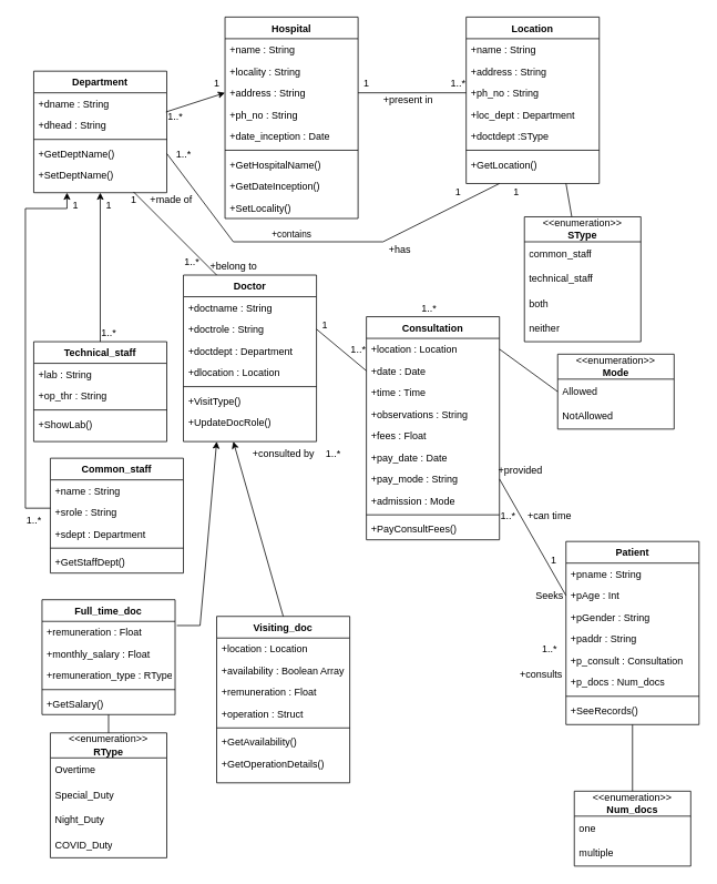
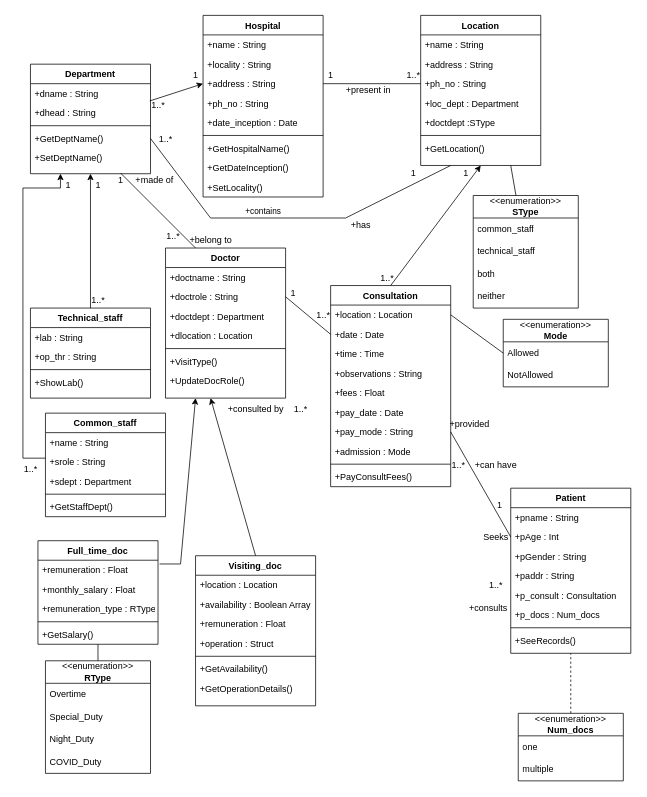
+ <mxCell id="102" value="" style="endArrow=classic;html=1;rounded=0;entryX=0.5;entryY=1.385;entryDx=0;entryDy=0;entryPerimeter=0;exitX=0.5;exitY=0;exitDx=0;exitDy=0;" edge="1" parent="1" source="36" target="19"><mxGeometry width="50" height="50" relative="1" as="geometry"><mxPoint x="530" y="350" as="sourcePoint" /><mxPoint x="580" y="300" as="targetPoint" /></mxGeometry></mxCell>
- <mxCell id="133" value="+can time" style="text;html=1;align=center;verticalAlign=middle;resizable=0;points=[];autosize=1;strokeColor=none;fillColor=none;" vertex="1" parent="1"><mxGeometry x="620" y="604" width="80" height="30" as="geometry" /></mxCell>
+ <mxCell id="133" value="+can have" style="text;html=1;align=center;verticalAlign=middle;resizable=0;points=[];autosize=1;strokeColor=none;fillColor=none;" vertex="1" parent="1"><mxGeometry x="620" y="604" width="80" height="30" as="geometry" /></mxCell>
- <mxCell id="108" value="" style="endArrow=none;html=1;rounded=0;entryX=0.5;entryY=1;entryDx=0;entryDy=0;" edge="1" parent="1" source="73" target="64"><mxGeometry width="50" height="50" relative="1" as="geometry"><mxPoint x="530" y="860" as="sourcePoint" /><mxPoint x="580" y="810" as="targetPoint" /></mxGeometry></mxCell>
+ <mxCell id="108" value="" style="endArrow=none;html=1;rounded=0;entryX=0.5;entryY=1;entryDx=0;entryDy=0;dashed=1;" edge="1" parent="1" source="73" target="64"><mxGeometry width="50" height="50" relative="1" as="geometry"><mxPoint x="530" y="860" as="sourcePoint" /><mxPoint x="580" y="810" as="targetPoint" /></mxGeometry></mxCell>
